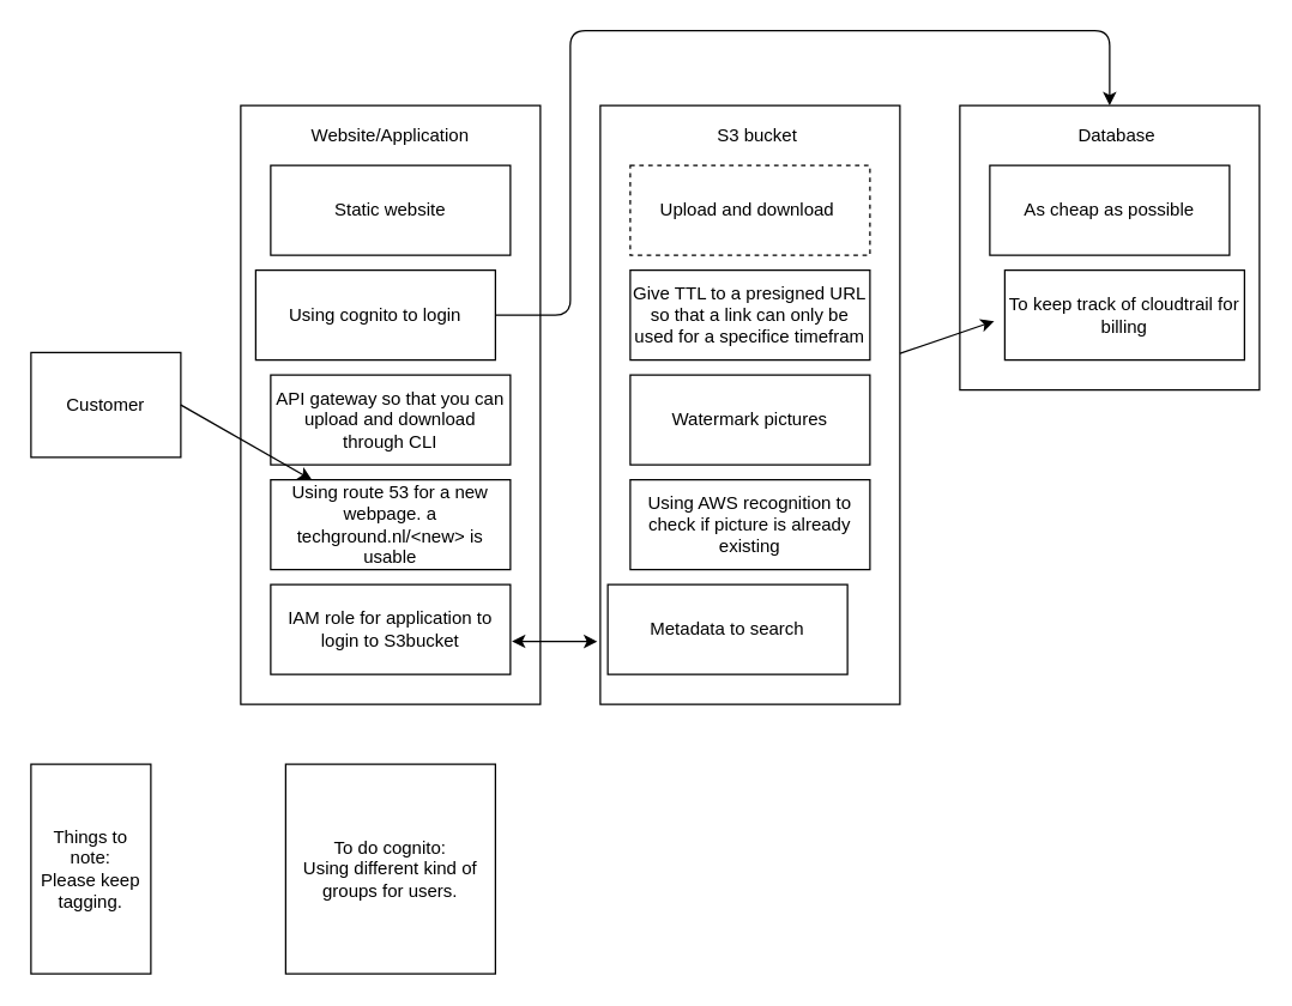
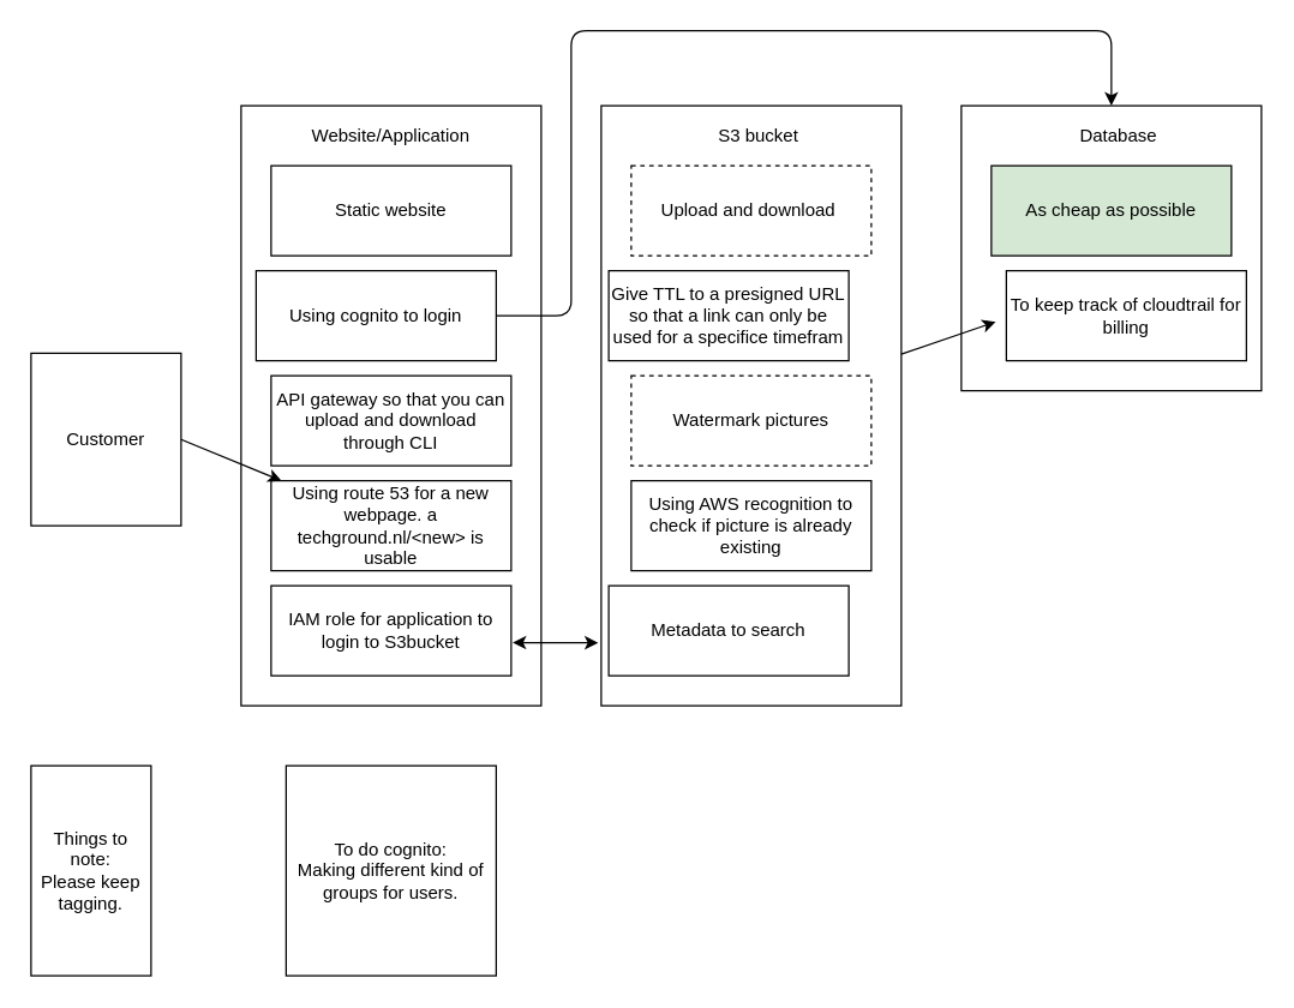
- <mxCell id="18" value="As cheap as possible" style="rounded=0;whiteSpace=wrap;html=1;" parent="1" vertex="1"><mxGeometry x="660" y="110" width="160" height="60" as="geometry" /></mxCell>
+ <mxCell id="18" value="As cheap as possible" style="rounded=0;whiteSpace=wrap;html=1;fillColor=#d5e8d4;" parent="1" vertex="1"><mxGeometry x="660" y="110" width="160" height="60" as="geometry" /></mxCell>
- <mxCell id="11" value="Give TTL to a presigned URL so that a link can only be used for a specifice timefram" style="rounded=0;whiteSpace=wrap;html=1;" parent="1" vertex="1"><mxGeometry x="420" y="180" width="160" height="60" as="geometry" /></mxCell>
+ <mxCell id="11" value="Give TTL to a presigned URL so that a link can only be used for a specifice timefram" style="rounded=0;whiteSpace=wrap;html=1;" parent="1" vertex="1"><mxGeometry x="405" y="180" width="160" height="60" as="geometry" /></mxCell>
- <mxCell id="2" value="Customer" style="rounded=0;whiteSpace=wrap;html=1;" parent="1" vertex="1"><mxGeometry y="235" width="100" height="70" as="geometry" x="20" /></mxCell>
+ <mxCell id="2" value="Customer" style="rounded=0;whiteSpace=wrap;html=1;" parent="1" vertex="1"><mxGeometry x="20" y="235" width="100" height="115" as="geometry" /></mxCell>
- <mxCell id="12" value="Watermark pictures" style="rounded=0;whiteSpace=wrap;html=1;" parent="1" vertex="1"><mxGeometry x="420" y="250" width="160" height="60" as="geometry" /></mxCell>
+ <mxCell id="12" value="Watermark pictures" style="rounded=0;whiteSpace=wrap;html=1;dashed=1;" parent="1" vertex="1"><mxGeometry x="420" y="250" width="160" height="60" as="geometry" /></mxCell>
- <mxCell id="26" value="To do cognito:&lt;br&gt;Using different kind of groups for users." style="rounded=0;whiteSpace=wrap;html=1;" parent="1" vertex="1"><mxGeometry x="190" y="510" width="140" height="140" as="geometry" /></mxCell>
+ <mxCell id="26" value="To do cognito:&lt;br&gt;Making different kind of groups for users." style="rounded=0;whiteSpace=wrap;html=1;" parent="1" vertex="1"><mxGeometry x="190" y="510" width="140" height="140" as="geometry" /></mxCell>
